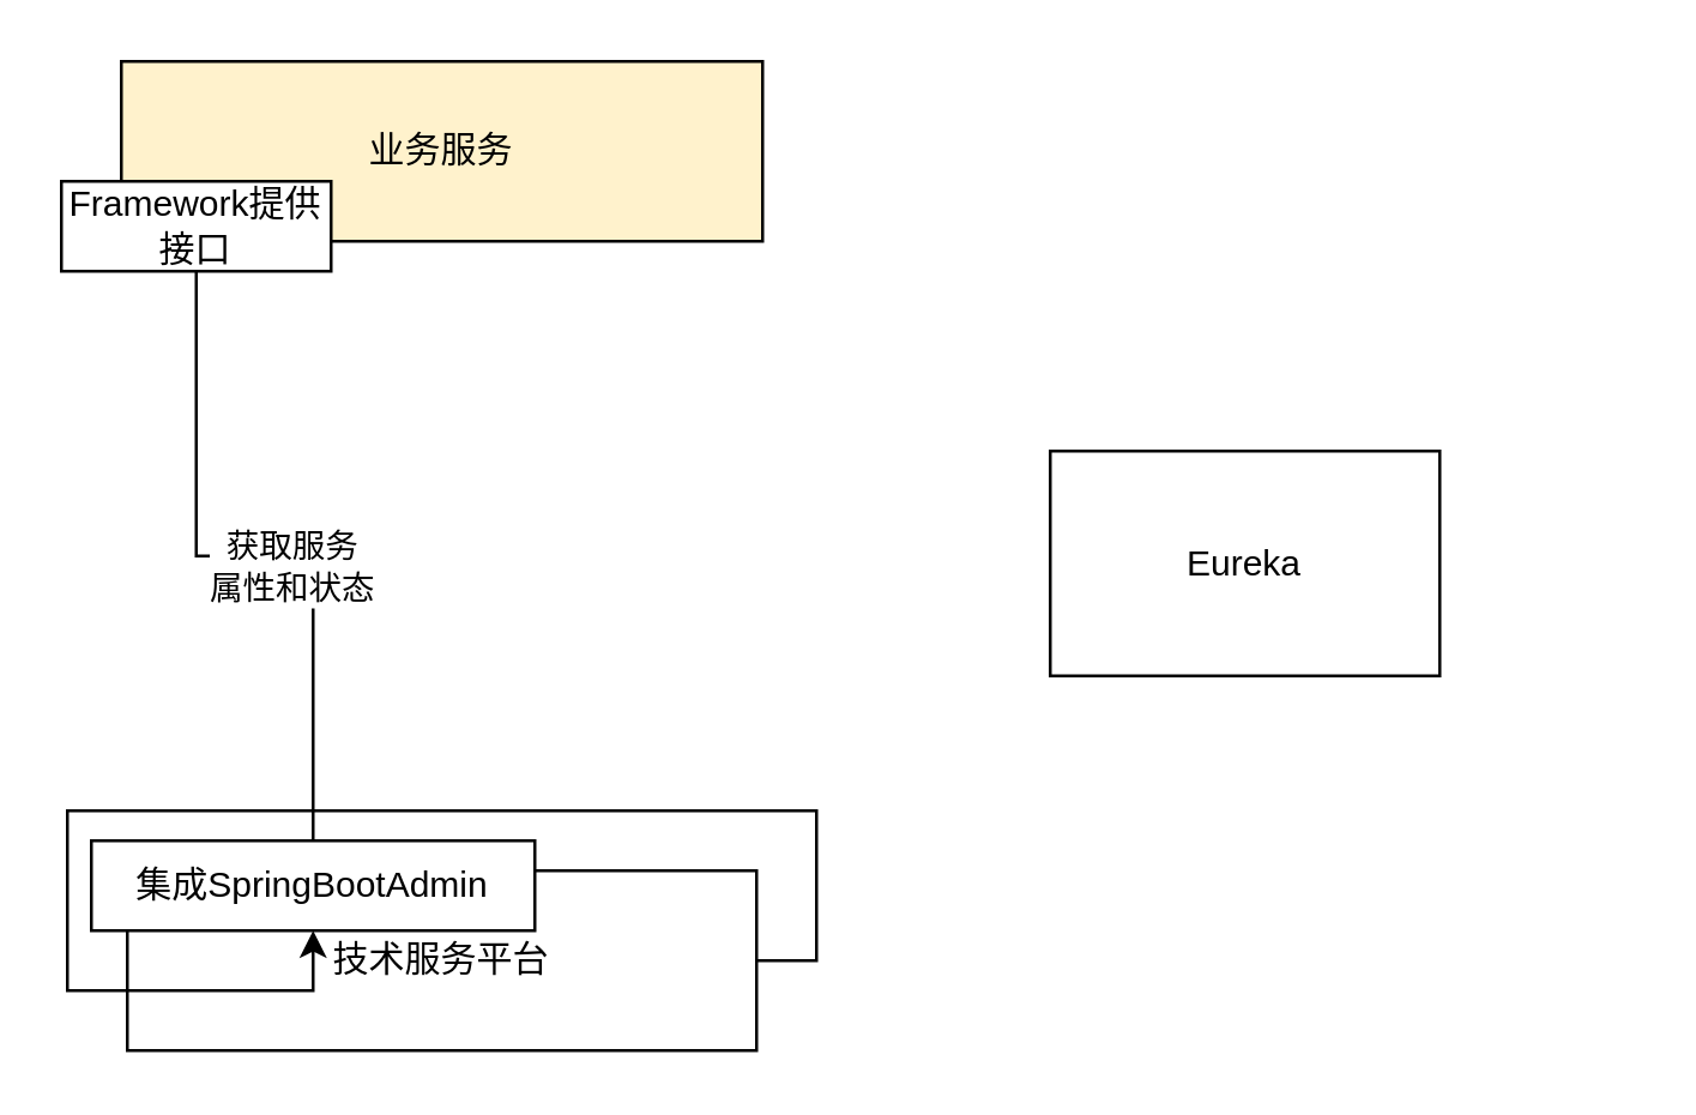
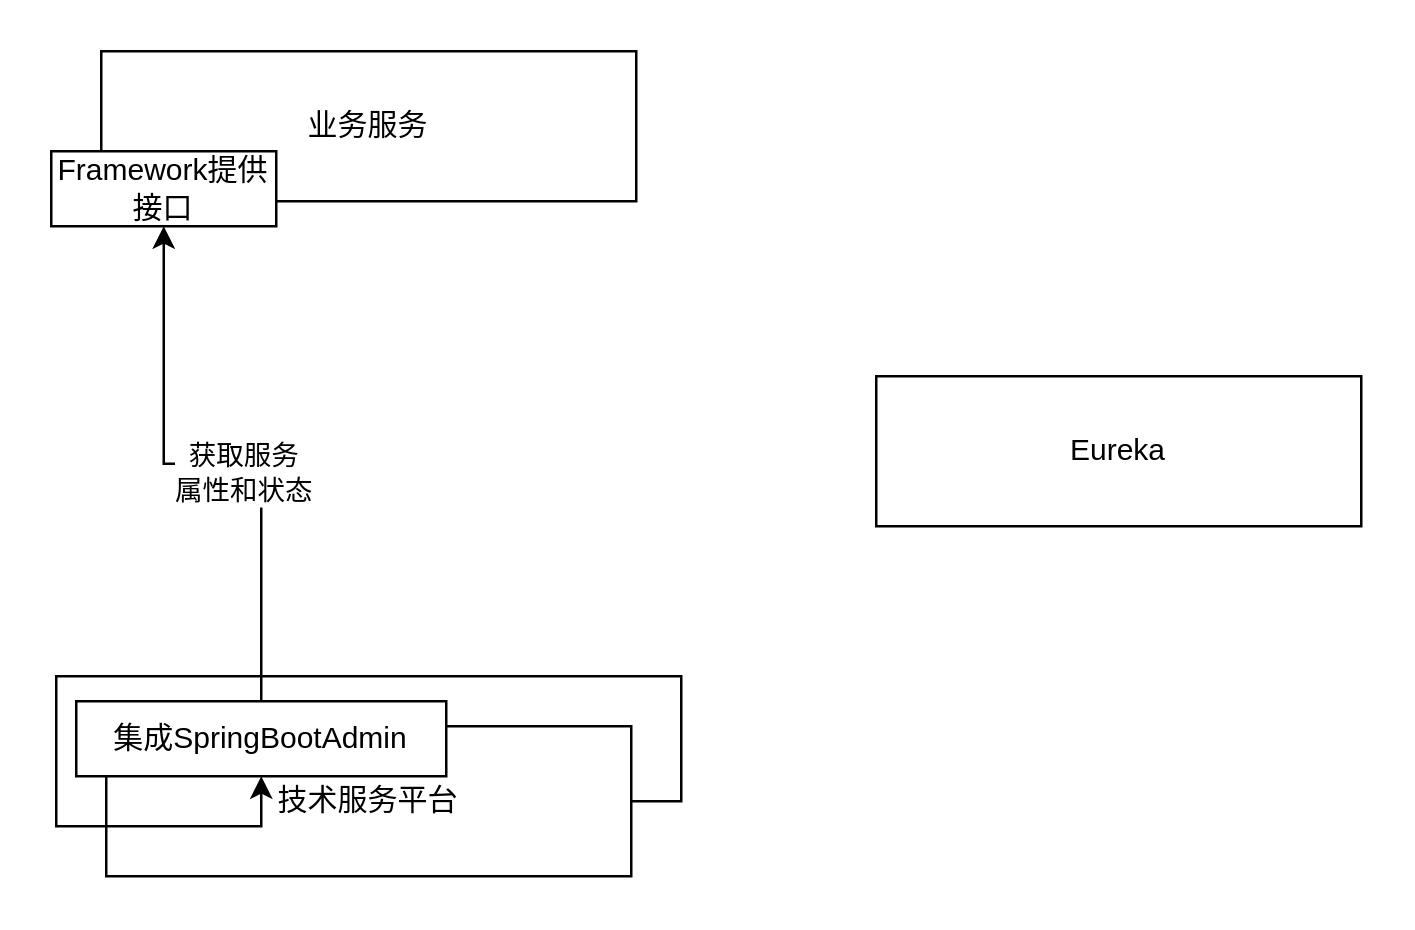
- <mxCell id="7" value="业务服务" style="rounded=0;whiteSpace=wrap;html=1;fillColor=#fff2cc;" vertex="1" parent="1"><mxGeometry x="40" y="20" width="214" height="60" as="geometry" /></mxCell>
+ <mxCell id="7" value="业务服务" style="rounded=0;whiteSpace=wrap;html=1;" vertex="1" parent="1"><mxGeometry x="40" y="20" width="214" height="60" as="geometry" /></mxCell>
- <mxCell id="2" style="edgeStyle=orthogonalEdgeStyle;rounded=0;orthogonalLoop=1;jettySize=auto;html=1;entryX=0.5;entryY=1;entryDx=0;entryDy=0;exitX=0.5;exitY=0;exitDx=0;exitDy=0;endArrow=none;" edge="1" parent="1" source="9" target="8"><mxGeometry relative="1" as="geometry" /></mxCell>
+ <mxCell id="2" style="edgeStyle=orthogonalEdgeStyle;rounded=0;orthogonalLoop=1;jettySize=auto;html=1;entryX=0.5;entryY=1;entryDx=0;entryDy=0;exitX=0.5;exitY=0;exitDx=0;exitDy=0;" edge="1" parent="1" source="9" target="8"><mxGeometry relative="1" as="geometry" /></mxCell>
- <mxCell id="6" value="Eureka" style="rounded=0;whiteSpace=wrap;html=1;" vertex="1" parent="1"><mxGeometry x="350" y="150" width="130" height="75" as="geometry" /></mxCell>
+ <mxCell id="6" value="Eureka" style="rounded=0;whiteSpace=wrap;html=1;" vertex="1" parent="1"><mxGeometry x="350" y="150" width="194" height="60" as="geometry" /></mxCell>
